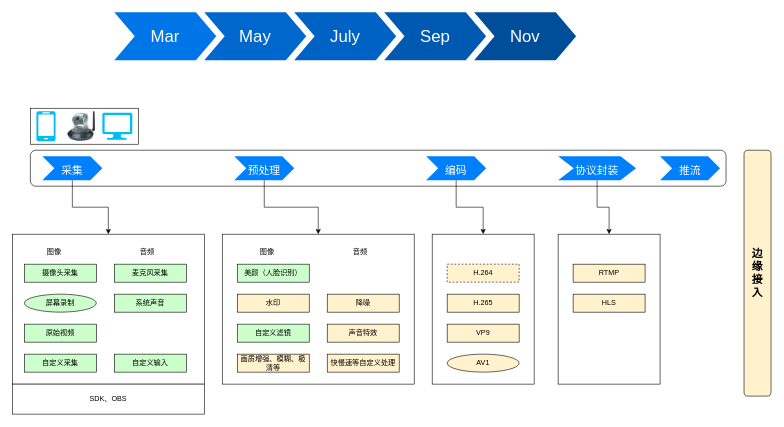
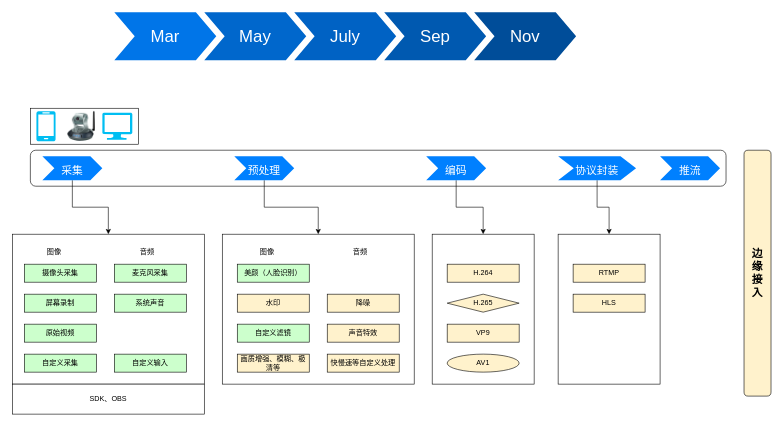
- <mxCell id="37" value="H.264" style="rounded=0;whiteSpace=wrap;html=1;fillColor=#FFF2CC;dashed=1;" vertex="1" parent="1"><mxGeometry x="745" y="440" width="120" height="30" as="geometry" /></mxCell>
+ <mxCell id="37" value="H.264" style="rounded=0;whiteSpace=wrap;html=1;fillColor=#FFF2CC;" vertex="1" parent="1"><mxGeometry x="745" y="440" width="120" height="30" as="geometry" /></mxCell>
- <mxCell id="16" value="屏幕录制" style="ellipse;whiteSpace=wrap;html=1;fillColor=#CCFFCC;" vertex="1" parent="1"><mxGeometry x="40" y="490" width="120" height="30" as="geometry" /></mxCell>
+ <mxCell id="16" value="屏幕录制" style="rounded=0;whiteSpace=wrap;html=1;fillColor=#CCFFCC;" vertex="1" parent="1"><mxGeometry x="40" y="490" width="120" height="30" as="geometry" /></mxCell>
- <mxCell id="38" value="H.265" style="rounded=0;whiteSpace=wrap;html=1;fillColor=#FFF2CC;" vertex="1" parent="1"><mxGeometry x="745" y="490" width="120" height="30" as="geometry" /></mxCell>
+ <mxCell id="38" value="H.265" style="rhombus;whiteSpace=wrap;html=1;fillColor=#FFF2CC;" vertex="1" parent="1"><mxGeometry x="745" y="490" width="120" height="30" as="geometry" /></mxCell>
